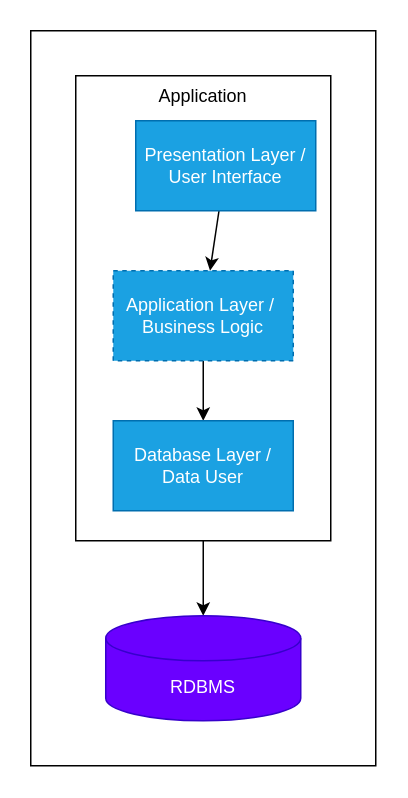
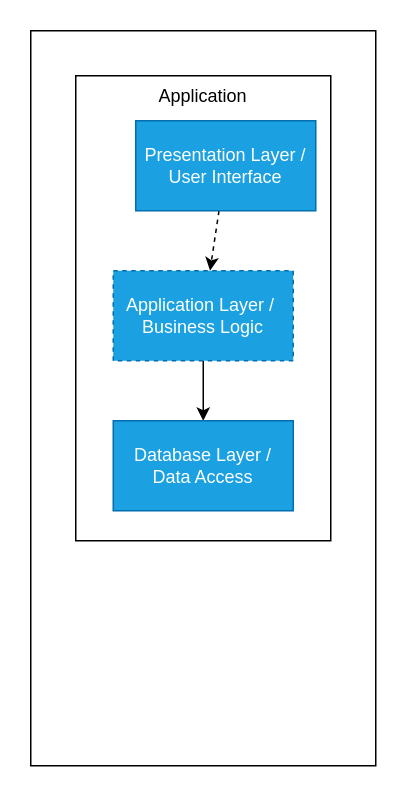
- <mxCell id="5" style="edgeStyle=none;html=1;" parent="1" source="6" target="8" edge="1"><mxGeometry relative="1" as="geometry" /></mxCell>
+ <mxCell id="5" style="edgeStyle=none;html=1;dashed=1;" parent="1" source="6" target="8" edge="1"><mxGeometry relative="1" as="geometry" /></mxCell>
- <mxCell id="9" value="Database Layer / Data User" style="whiteSpace=wrap;html=1;fillColor=#1ba1e2;fontColor=#ffffff;strokeColor=#006EAF;" parent="1" vertex="1"><mxGeometry x="75" y="280" width="120" height="60" as="geometry" /></mxCell>
+ <mxCell id="9" value="Database Layer / Data Access" style="whiteSpace=wrap;html=1;fillColor=#1ba1e2;fontColor=#ffffff;strokeColor=#006EAF;" parent="1" vertex="1"><mxGeometry x="75" y="280" width="120" height="60" as="geometry" /></mxCell>
- <mxCell id="3" style="edgeStyle=none;html=1;" parent="1" source="4" target="10" edge="1"><mxGeometry relative="1" as="geometry" /></mxCell>
- <mxCell id="10" value="RDBMS" style="shape=cylinder3;whiteSpace=wrap;html=1;boundedLbl=1;backgroundOutline=1;size=15;fillColor=#6a00ff;fontColor=#ffffff;strokeColor=#3700CC;" parent="1" vertex="1"><mxGeometry x="70" y="410" width="130" height="70" as="geometry" /></mxCell>
